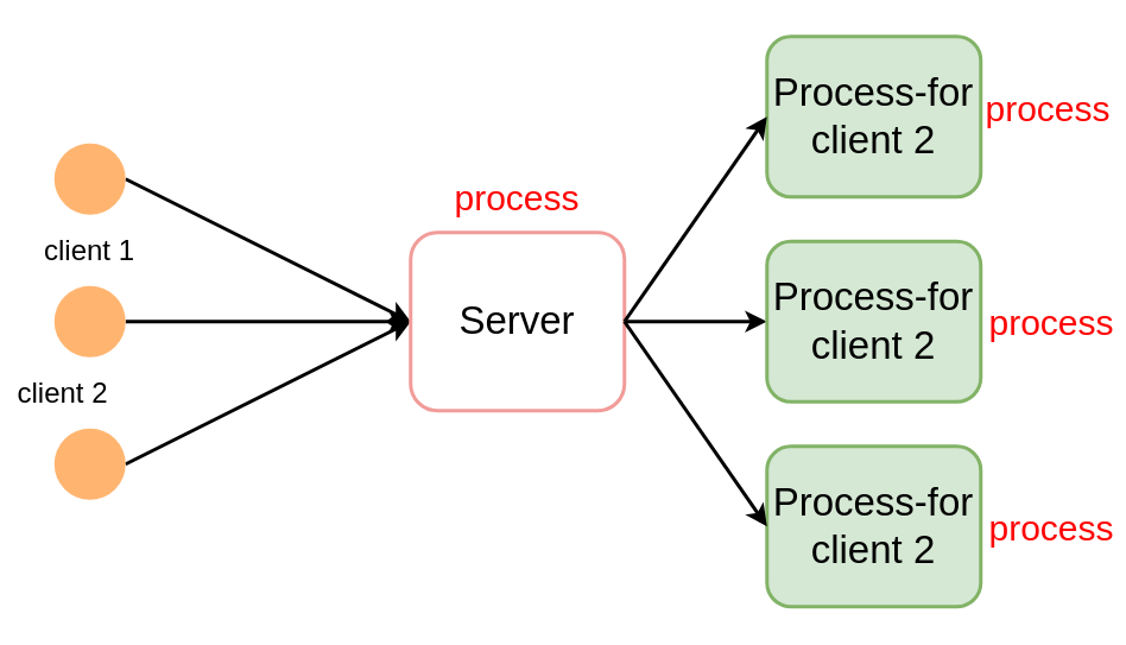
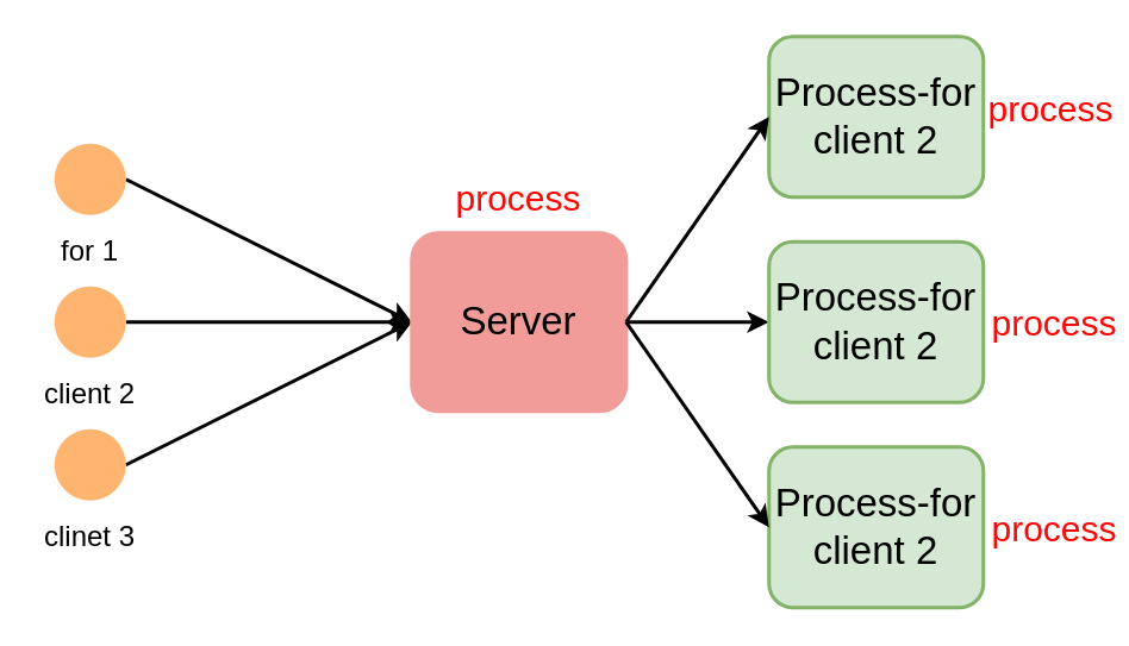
- <mxCell id="4" value="client 1" style="text;html=1;strokeColor=none;fillColor=none;align=center;verticalAlign=middle;whiteSpace=wrap;rounded=0;strokeWidth=2;fontSize=16;" parent="1" vertex="1"><mxGeometry x="20" y="130" width="60" height="20" as="geometry" /></mxCell>
+ <mxCell id="4" value="for 1" style="text;html=1;strokeColor=none;fillColor=none;align=center;verticalAlign=middle;whiteSpace=wrap;rounded=0;strokeWidth=2;fontSize=16;" parent="1" vertex="1"><mxGeometry x="20" y="130" width="60" height="20" as="geometry" /></mxCell>
- <mxCell id="12" value="Server" style="rounded=1;whiteSpace=wrap;html=1;fontSize=22;fillColor=#ffffff;strokeColor=#F19C99;strokeWidth=2;" parent="1" vertex="1"><mxGeometry x="230" y="130" width="120" height="100" as="geometry" /></mxCell>
+ <mxCell id="12" value="Server" style="rounded=1;whiteSpace=wrap;html=1;fontSize=22;fillColor=#F19C99;strokeColor=#F19C99;strokeWidth=2;" parent="1" vertex="1"><mxGeometry x="230" y="130" width="120" height="100" as="geometry" /></mxCell>
- <mxCell id="7" value="client 2" style="text;html=1;strokeColor=none;fillColor=none;align=center;verticalAlign=middle;whiteSpace=wrap;rounded=0;strokeWidth=2;fontSize=16;" parent="1" vertex="1"><mxGeometry x="5" y="210" width="60" height="20" as="geometry" /></mxCell>
+ <mxCell id="7" value="client 2" style="text;html=1;strokeColor=none;fillColor=none;align=center;verticalAlign=middle;whiteSpace=wrap;rounded=0;strokeWidth=2;fontSize=16;" parent="1" vertex="1"><mxGeometry x="20" y="210" width="60" height="20" as="geometry" /></mxCell>
+ <mxCell id="10" value="clinet 3" style="text;html=1;strokeColor=none;fillColor=none;align=center;verticalAlign=middle;whiteSpace=wrap;rounded=0;strokeWidth=2;fontSize=16;" parent="1" vertex="1"><mxGeometry x="20" y="290" width="60" height="20" as="geometry" /></mxCell>
